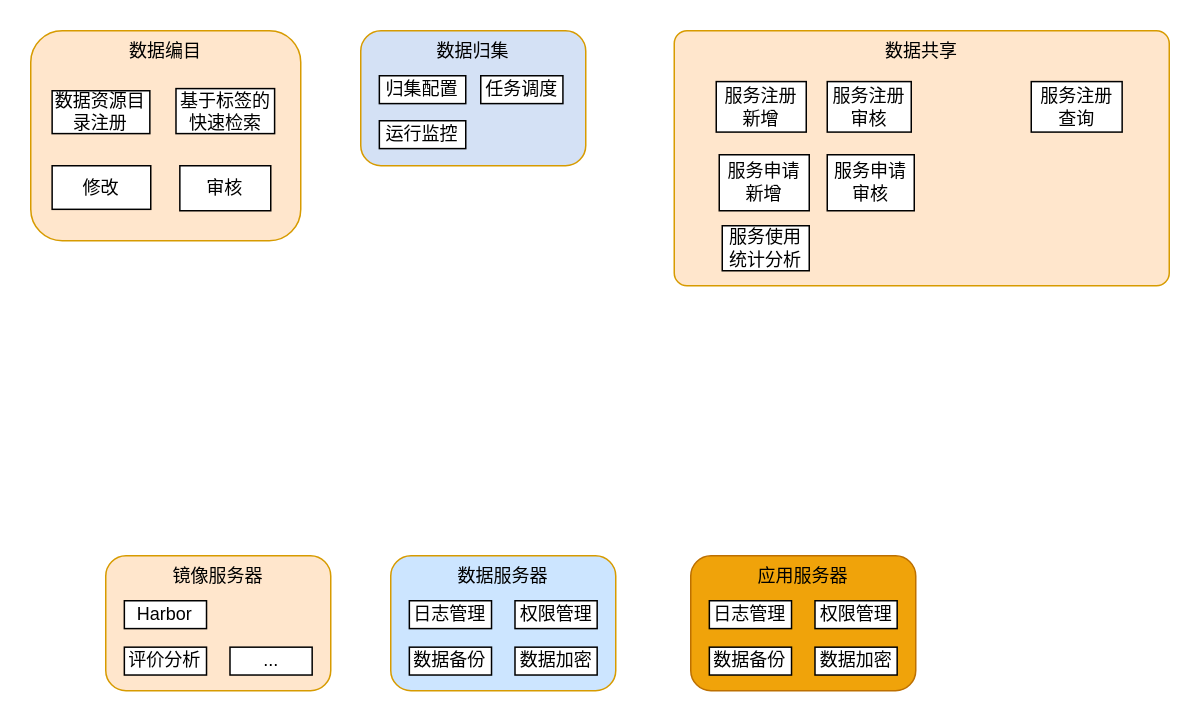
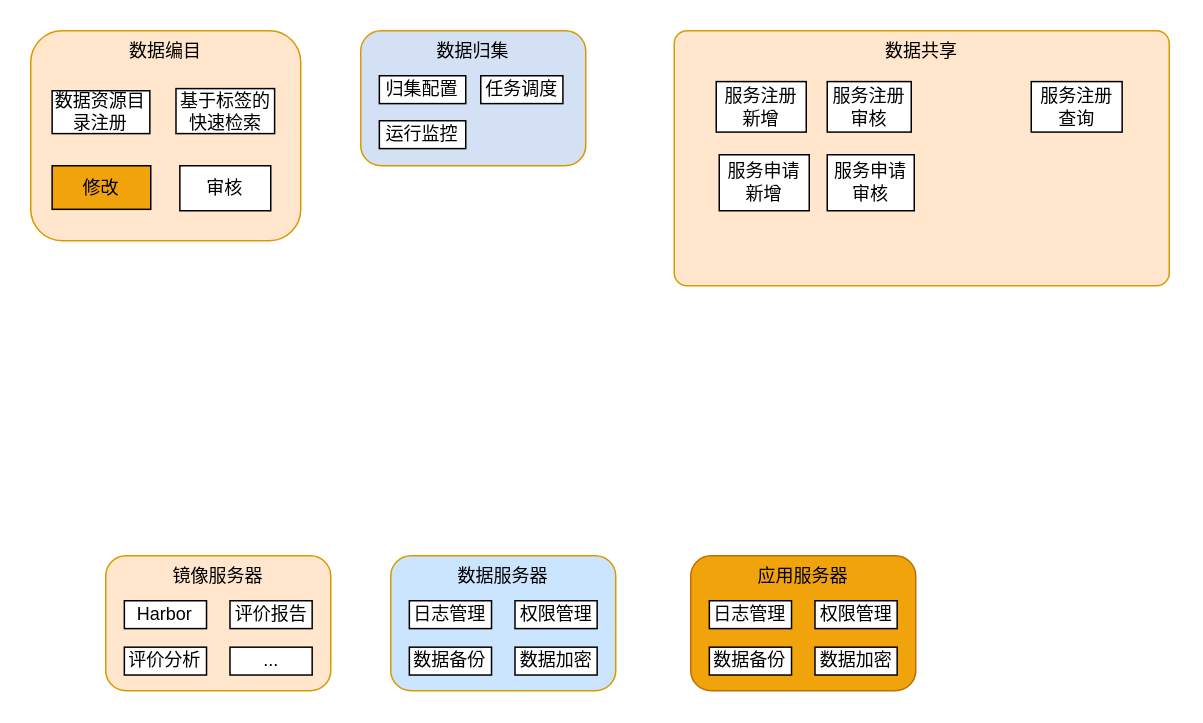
- <mxCell id="6" value="修改" style="rounded=0;whiteSpace=wrap;html=1;" vertex="1" parent="2"><mxGeometry x="14.26" y="90" width="65.74" height="29.05" as="geometry" /></mxCell>
+ <mxCell id="6" value="修改" style="rounded=0;whiteSpace=wrap;html=1;fillColor=#f0a30a;" vertex="1" parent="2"><mxGeometry x="14.26" y="90" width="65.74" height="29.05" as="geometry" /></mxCell>
- <mxCell id="22" value="服务使用统计分析" style="rounded=0;whiteSpace=wrap;html=1;" vertex="1" parent="15"><mxGeometry x="32" y="130" width="58" height="30" as="geometry" /></mxCell>
+ <mxCell id="34" value="评价报告" style="rounded=0;whiteSpace=wrap;html=1;" vertex="1" parent="29"><mxGeometry x="82.831" y="29.999" width="54.783" height="18.571" as="geometry" /></mxCell>
